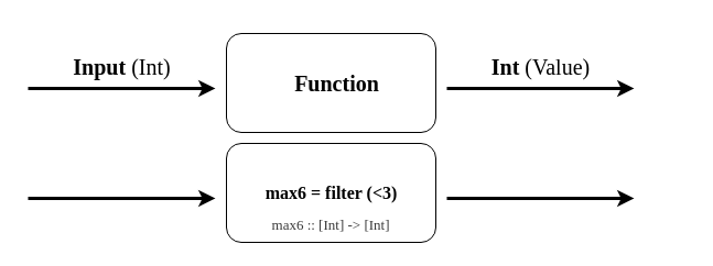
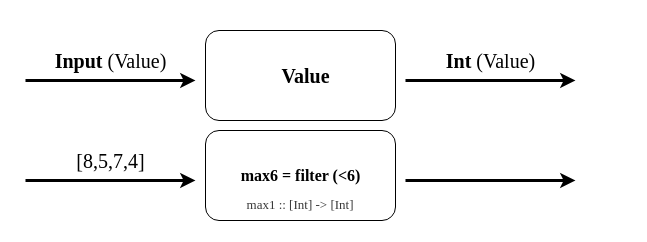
- <mxCell id="3" value="&lt;div style=&quot;font-size: 20px;&quot;&gt;&lt;font style=&quot;font-size: 20px;&quot; data-font-src=&quot;https://fonts.googleapis.com/css?family=Montserrat&quot;&gt;&lt;b style=&quot;font-size: 20px;&quot;&gt;Input &lt;/b&gt;&lt;span style=&quot;font-size: 20px;&quot;&gt;(Int)&lt;/span&gt;&lt;/font&gt;&lt;/div&gt;" style="text;html=1;align=center;verticalAlign=middle;resizable=0;points=[];autosize=1;strokeColor=none;fillColor=none;fontSize=20;fontFamily=Roboto Mono;fontSource=https%3A%2F%2Ffonts.googleapis.com%2Fcss%3Ffamily%3DRoboto%2BMono;" parent="1" vertex="1"><mxGeometry x="20" y="40" width="180" height="40" as="geometry" /></mxCell>
+ <mxCell id="3" value="&lt;div style=&quot;font-size: 20px;&quot;&gt;&lt;font style=&quot;font-size: 20px;&quot; data-font-src=&quot;https://fonts.googleapis.com/css?family=Montserrat&quot;&gt;&lt;b style=&quot;font-size: 20px;&quot;&gt;Input &lt;/b&gt;&lt;span style=&quot;font-size: 20px;&quot;&gt;(Value)&lt;/span&gt;&lt;/font&gt;&lt;/div&gt;" style="text;html=1;align=center;verticalAlign=middle;resizable=0;points=[];autosize=1;strokeColor=none;fillColor=none;fontSize=20;fontFamily=Roboto Mono;fontSource=https%3A%2F%2Ffonts.googleapis.com%2Fcss%3Ffamily%3DRoboto%2BMono;" parent="1" vertex="1"><mxGeometry x="20" y="40" width="180" height="40" as="geometry" /></mxCell>
- <mxCell id="7" value="Function" style="text;html=1;align=center;verticalAlign=middle;resizable=0;points=[];autosize=1;strokeColor=none;fillColor=none;fontSize=20;fontFamily=Roboto Mono;fontStyle=1" parent="1" vertex="1"><mxGeometry x="245" y="55" width="120" height="40" as="geometry" /></mxCell>
+ <mxCell id="7" value="Value" style="text;html=1;align=center;verticalAlign=middle;resizable=0;points=[];autosize=1;strokeColor=none;fillColor=none;fontSize=20;fontFamily=Roboto Mono;fontStyle=1" parent="1" vertex="1"><mxGeometry x="245" y="55" width="120" height="40" as="geometry" /></mxCell>
+ <mxCell id="9" value="[8,5,7,4]" style="text;html=1;align=center;verticalAlign=middle;resizable=0;points=[];autosize=1;strokeColor=none;fillColor=none;fontSize=20;fontFamily=Roboto Mono;fontSource=https%3A%2F%2Ffonts.googleapis.com%2Fcss%3Ffamily%3DRoboto%2BMono;" vertex="1" parent="1"><mxGeometry x="45" y="140" width="130" height="40" as="geometry" /></mxCell>
- <mxCell id="12" value="max6 = filter (&amp;lt;3)" style="text;html=1;align=center;verticalAlign=middle;resizable=0;points=[];autosize=1;strokeColor=none;fillColor=none;fontSize=16;fontFamily=Roboto Mono;fontStyle=1" vertex="1" parent="1"><mxGeometry x="200" y="160" width="200" height="30" as="geometry" /></mxCell>
+ <mxCell id="12" value="max6 = filter (&amp;lt;6)" style="text;html=1;align=center;verticalAlign=middle;resizable=0;points=[];autosize=1;strokeColor=none;fillColor=none;fontSize=16;fontFamily=Roboto Mono;fontStyle=1" vertex="1" parent="1"><mxGeometry x="200" y="160" width="200" height="30" as="geometry" /></mxCell>
- <mxCell id="13" value="&lt;div align=&quot;center&quot;&gt;max6 :: [Int] -&amp;gt; [Int]&lt;/div&gt;" style="text;whiteSpace=wrap;html=1;fontSize=13;fontFamily=Roboto Mono;fontColor=#383838;align=center;" vertex="1" parent="1"><mxGeometry x="205" y="190" width="190" height="30" as="geometry" /></mxCell>
+ <mxCell id="13" value="&lt;div align=&quot;center&quot;&gt;max1 :: [Int] -&amp;gt; [Int]&lt;/div&gt;" style="text;whiteSpace=wrap;html=1;fontSize=13;fontFamily=Roboto Mono;fontColor=#383838;align=center;" vertex="1" parent="1"><mxGeometry x="205" y="190" width="190" height="30" as="geometry" /></mxCell>
